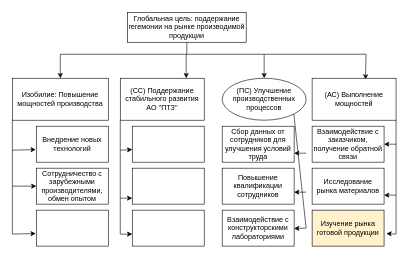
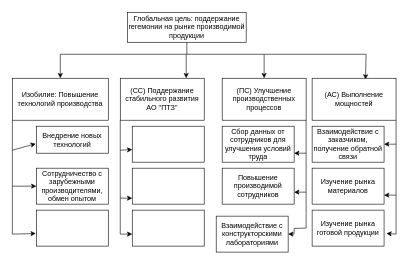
- <mxCell id="9" value="Изобилие: Повышение мощностей производства" style="rounded=0;whiteSpace=wrap;html=1;" vertex="1" parent="1"><mxGeometry x="20" y="130" width="160" height="70" as="geometry" /></mxCell>
+ <mxCell id="9" value="Изобилие: Повышение технологий производства" style="rounded=0;whiteSpace=wrap;html=1;" vertex="1" parent="1"><mxGeometry x="20" y="130" width="160" height="70" as="geometry" /></mxCell>
- <mxCell id="12" value="(ПС) Улучшение производственных процессов" style="ellipse;whiteSpace=wrap;html=1;" vertex="1" parent="1"><mxGeometry x="370" y="130" width="140" height="70" as="geometry" /></mxCell>
+ <mxCell id="12" value="(ПС) Улучшение производственных процессов" style="rounded=0;whiteSpace=wrap;html=1;" vertex="1" parent="1"><mxGeometry x="370" y="130" width="140" height="70" as="geometry" /></mxCell>
- <mxCell id="13" value="Внедрение новых технологий" style="rounded=0;whiteSpace=wrap;html=1;" vertex="1" parent="1"><mxGeometry x="60" y="210" width="120" height="60" as="geometry" /></mxCell>
+ <mxCell id="13" value="Внедрение новых технологий" style="rounded=0;whiteSpace=wrap;html=1;" vertex="1" parent="1"><mxGeometry x="60" y="210" width="120" height="45" as="geometry" /></mxCell>
- <mxCell id="20" value="&lt;div&gt;Повышение квалификации сотрудников&lt;/div&gt;" style="rounded=0;whiteSpace=wrap;html=1;" vertex="1" parent="1"><mxGeometry x="370" y="280" width="120" height="60" as="geometry" /></mxCell>
+ <mxCell id="20" value="&lt;div&gt;Повышение производимой сотрудников&lt;/div&gt;" style="rounded=0;whiteSpace=wrap;html=1;" vertex="1" parent="1"><mxGeometry x="370" y="280" width="120" height="60" as="geometry" /></mxCell>
- <mxCell id="23" value="Исследование рынка материалов" style="rounded=0;whiteSpace=wrap;html=1;" vertex="1" parent="1"><mxGeometry x="520" y="280" width="120" height="60" as="geometry" /></mxCell>
+ <mxCell id="23" value="Изучение рынка материалов" style="rounded=0;whiteSpace=wrap;html=1;" vertex="1" parent="1"><mxGeometry x="520" y="280" width="120" height="60" as="geometry" /></mxCell>
- <mxCell id="21" value="Взаимодействие с конструкторскими лабораториями" style="rounded=0;whiteSpace=wrap;html=1;" vertex="1" parent="1"><mxGeometry x="370" y="350" width="120" height="60" as="geometry" /></mxCell>
+ <mxCell id="21" value="Взаимодействие с конструкторскими лабораториями" style="rounded=0;whiteSpace=wrap;html=1;" vertex="1" parent="1"><mxGeometry x="360" y="360" width="120" height="60" as="geometry" /></mxCell>
- <mxCell id="25" value="Изучение рынка готовой продукции" style="rounded=0;whiteSpace=wrap;html=1;fillColor=#fff2cc;" vertex="1" parent="1"><mxGeometry x="520" y="350" width="120" height="60" as="geometry" /></mxCell>
+ <mxCell id="25" value="Изучение рынка готовой продукции" style="rounded=0;whiteSpace=wrap;html=1;" vertex="1" parent="1"><mxGeometry x="520" y="350" width="120" height="60" as="geometry" /></mxCell>
